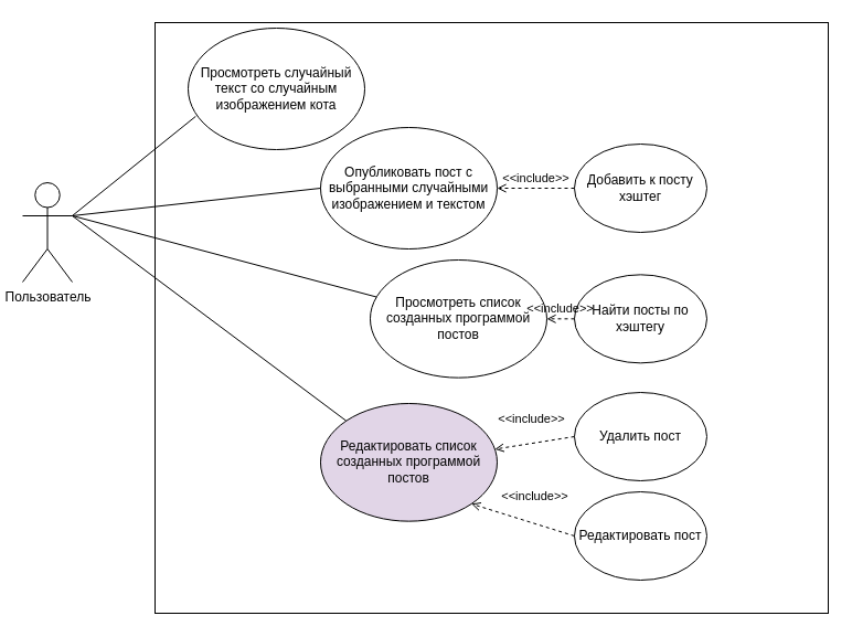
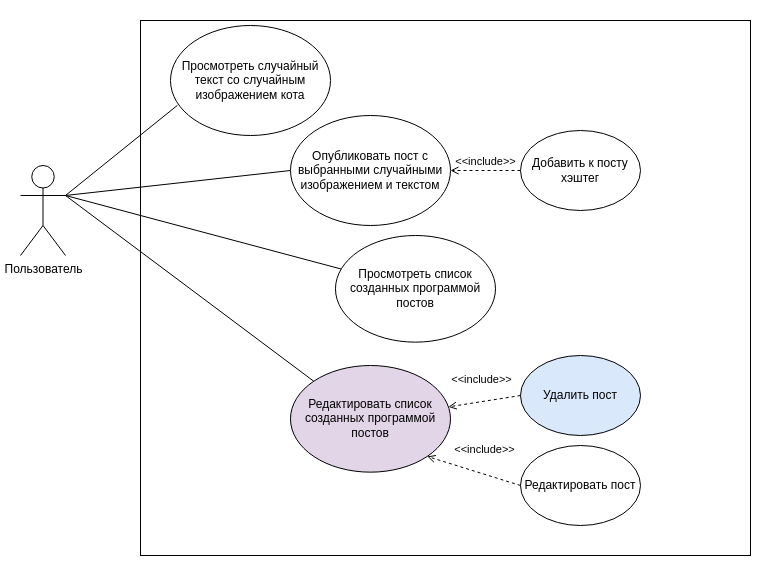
- <mxCell id="12" value="&amp;lt;&amp;lt;include&amp;gt;&amp;gt;" style="edgeStyle=none;html=1;endArrow=open;verticalAlign=bottom;dashed=1;labelBackgroundColor=none;exitX=0;exitY=0.5;exitDx=0;exitDy=0;entryX=1;entryY=0.5;entryDx=0;entryDy=0;" edge="1" parent="1" source="11" target="8"><mxGeometry width="160" relative="1" as="geometry"><mxPoint x="270" y="165" as="sourcePoint" /><mxPoint x="430" y="165" as="targetPoint" /></mxGeometry></mxCell>
- <mxCell id="11" value="Найти посты по хэштегу" style="ellipse;whiteSpace=wrap;html=1;" vertex="1" parent="1"><mxGeometry x="520" y="248.33" width="120" height="80" as="geometry" /></mxCell>
- <mxCell id="16" value="Удалить пост" style="ellipse;whiteSpace=wrap;html=1;" vertex="1" parent="1"><mxGeometry x="520" y="355" width="120" height="80" as="geometry" /></mxCell>
+ <mxCell id="16" value="Удалить пост" style="ellipse;whiteSpace=wrap;html=1;fillColor=#dae8fc;" vertex="1" parent="1"><mxGeometry x="520" y="355" width="120" height="80" as="geometry" /></mxCell>
